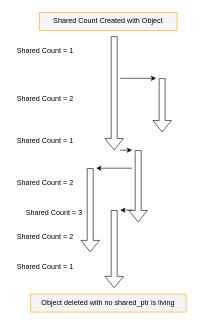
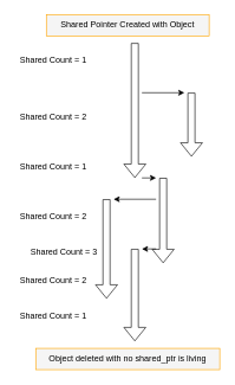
- <mxCell id="18" value="Shared Count Created with Object" style="text;html=1;strokeColor=orange;fillColor=whitesmoke;align=center;verticalAlign=middle;whiteSpace=wrap;rounded=0;" parent="1" vertex="1"><mxGeometry x="65" y="20" width="230" height="30" as="geometry" /></mxCell>
+ <mxCell id="18" value="Shared Pointer Created with Object" style="text;html=1;strokeColor=orange;fillColor=whitesmoke;align=center;verticalAlign=middle;whiteSpace=wrap;rounded=0;" parent="1" vertex="1"><mxGeometry x="65" y="20" width="230" height="30" as="geometry" /></mxCell>
